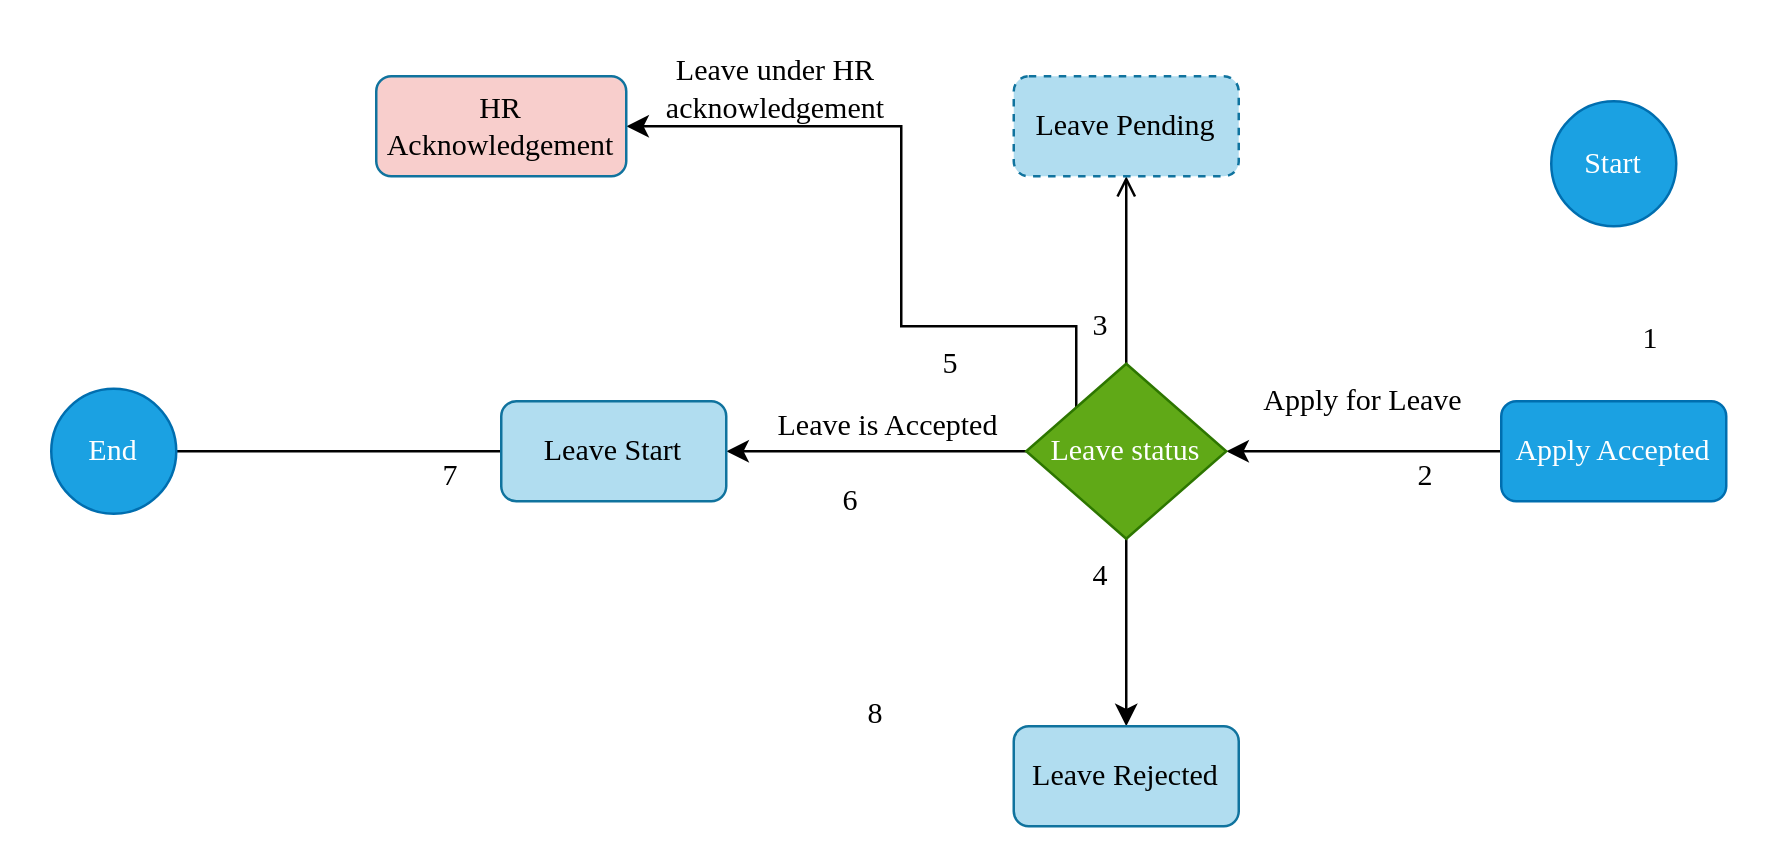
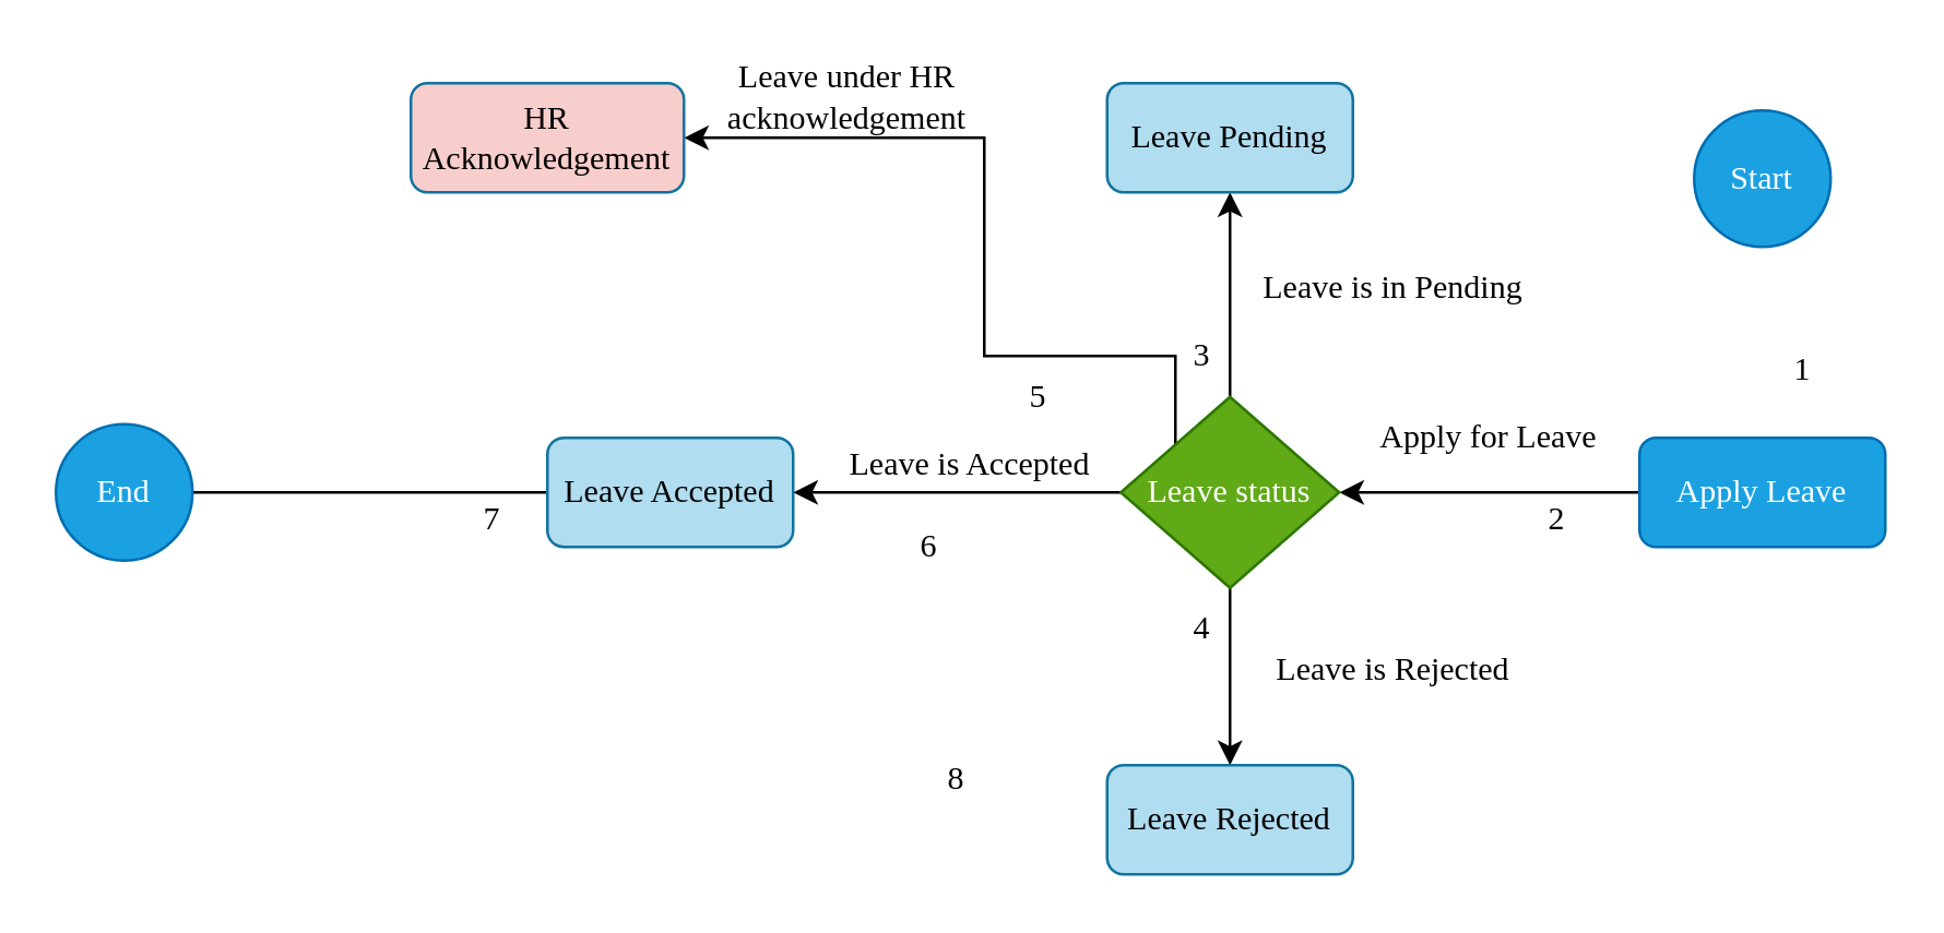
- <mxCell id="10" value="Leave Pending" style="rounded=1;whiteSpace=wrap;html=1;fontFamily=Times New Roman;fillColor=#b1ddf0;strokeColor=#10739e;dashed=1;" vertex="1" parent="1"><mxGeometry x="405" y="30" width="90" height="40" as="geometry" /></mxCell>
+ <mxCell id="10" value="Leave Pending" style="rounded=1;whiteSpace=wrap;html=1;fontFamily=Times New Roman;fillColor=#b1ddf0;strokeColor=#10739e;" vertex="1" parent="1"><mxGeometry x="405" y="30" width="90" height="40" as="geometry" /></mxCell>
- <mxCell id="5" style="edgeStyle=orthogonalEdgeStyle;rounded=0;orthogonalLoop=1;jettySize=auto;html=1;exitX=0.5;exitY=0;exitDx=0;exitDy=0;entryX=0.5;entryY=1;entryDx=0;entryDy=0;fontFamily=Times New Roman;endArrow=open;" edge="1" parent="1" source="9" target="10"><mxGeometry relative="1" as="geometry" /></mxCell>
+ <mxCell id="5" style="edgeStyle=orthogonalEdgeStyle;rounded=0;orthogonalLoop=1;jettySize=auto;html=1;exitX=0.5;exitY=0;exitDx=0;exitDy=0;entryX=0.5;entryY=1;entryDx=0;entryDy=0;fontFamily=Times New Roman;" edge="1" parent="1" source="9" target="10"><mxGeometry relative="1" as="geometry" /></mxCell>
+ <mxCell id="17" value="Leave is in Pending" style="text;html=1;strokeColor=none;fillColor=none;align=center;verticalAlign=middle;whiteSpace=wrap;rounded=0;direction=west;fontFamily=Times New Roman;" vertex="1" parent="1"><mxGeometry x="450" y="90" width="120" height="30" as="geometry" /></mxCell>
- <mxCell id="13" value="Leave Start" style="rounded=1;whiteSpace=wrap;html=1;fontFamily=Times New Roman;fillColor=#b1ddf0;strokeColor=#10739e;" vertex="1" parent="1"><mxGeometry x="200" y="160" width="90" height="40" as="geometry" /></mxCell>
+ <mxCell id="13" value="Leave Accepted" style="rounded=1;whiteSpace=wrap;html=1;fontFamily=Times New Roman;fillColor=#b1ddf0;strokeColor=#10739e;" vertex="1" parent="1"><mxGeometry x="200" y="160" width="90" height="40" as="geometry" /></mxCell>
- <mxCell id="4" value="Apply Accepted" style="rounded=1;whiteSpace=wrap;html=1;fontFamily=Times New Roman;fillColor=#1ba1e2;fontColor=#ffffff;strokeColor=#006EAF;" vertex="1" parent="1"><mxGeometry x="600" y="160" width="90" height="40" as="geometry" /></mxCell>
+ <mxCell id="4" value="Apply Leave" style="rounded=1;whiteSpace=wrap;html=1;fontFamily=Times New Roman;fillColor=#1ba1e2;fontColor=#ffffff;strokeColor=#006EAF;" vertex="1" parent="1"><mxGeometry x="600" y="160" width="90" height="40" as="geometry" /></mxCell>
+ <mxCell id="19" value="Leave is Rejected" style="text;html=1;strokeColor=none;fillColor=none;align=center;verticalAlign=middle;whiteSpace=wrap;rounded=0;direction=west;fontFamily=Times New Roman;" vertex="1" parent="1"><mxGeometry x="450" y="230" width="120" height="30" as="geometry" /></mxCell>
- <mxCell id="11" value="Leave Rejected" style="rounded=1;whiteSpace=wrap;html=1;fontFamily=Times New Roman;fillColor=#b1ddf0;strokeColor=#10739e;" vertex="1" parent="1"><mxGeometry x="405" y="290" width="90" height="40" as="geometry" /></mxCell>
+ <mxCell id="11" value="Leave Rejected" style="rounded=1;whiteSpace=wrap;html=1;fontFamily=Times New Roman;fillColor=#b1ddf0;strokeColor=#10739e;" vertex="1" parent="1"><mxGeometry x="405" y="280" width="90" height="40" as="geometry" /></mxCell>
